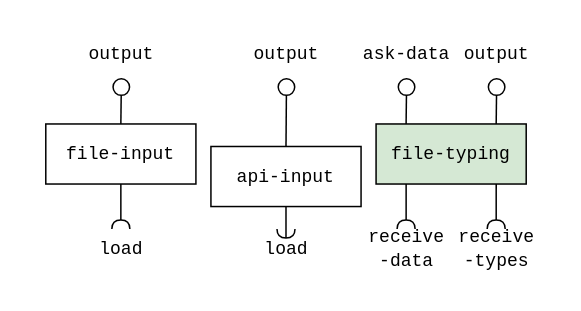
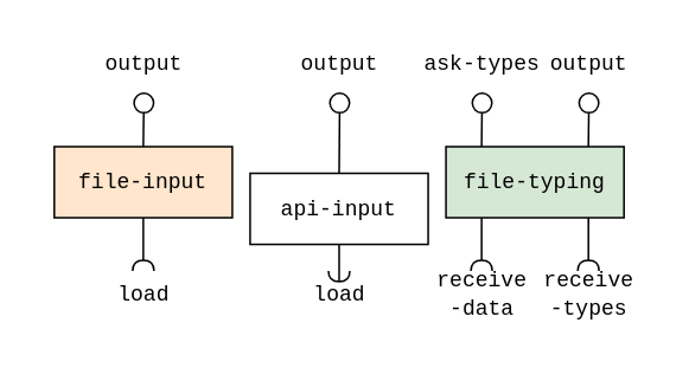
- <mxCell id="21" value="&lt;font face=&quot;Courier New&quot;&gt;ask-data&lt;/font&gt;" style="text;html=1;align=center;verticalAlign=middle;resizable=0;points=[];autosize=1;strokeColor=none;fillColor=none;" vertex="1" parent="1"><mxGeometry x="225" y="20" width="90" height="30" as="geometry" /></mxCell>
+ <mxCell id="21" value="&lt;font face=&quot;Courier New&quot;&gt;ask-types&lt;/font&gt;" style="text;html=1;align=center;verticalAlign=middle;resizable=0;points=[];autosize=1;strokeColor=none;fillColor=none;" vertex="1" parent="1"><mxGeometry x="225" y="20" width="90" height="30" as="geometry" /></mxCell>
- <mxCell id="4" value="&lt;div&gt;&lt;font face=&quot;Courier New&quot;&gt;file-input&lt;/font&gt;&lt;/div&gt;" style="rounded=0;whiteSpace=wrap;html=1;" vertex="1" parent="1"><mxGeometry x="30" y="82" width="100" height="40" as="geometry" /></mxCell>
+ <mxCell id="4" value="&lt;div&gt;&lt;font face=&quot;Courier New&quot;&gt;file-input&lt;/font&gt;&lt;/div&gt;" style="rounded=0;whiteSpace=wrap;html=1;fillColor=#ffe6cc;" vertex="1" parent="1"><mxGeometry x="30" y="82" width="100" height="40" as="geometry" /></mxCell>
